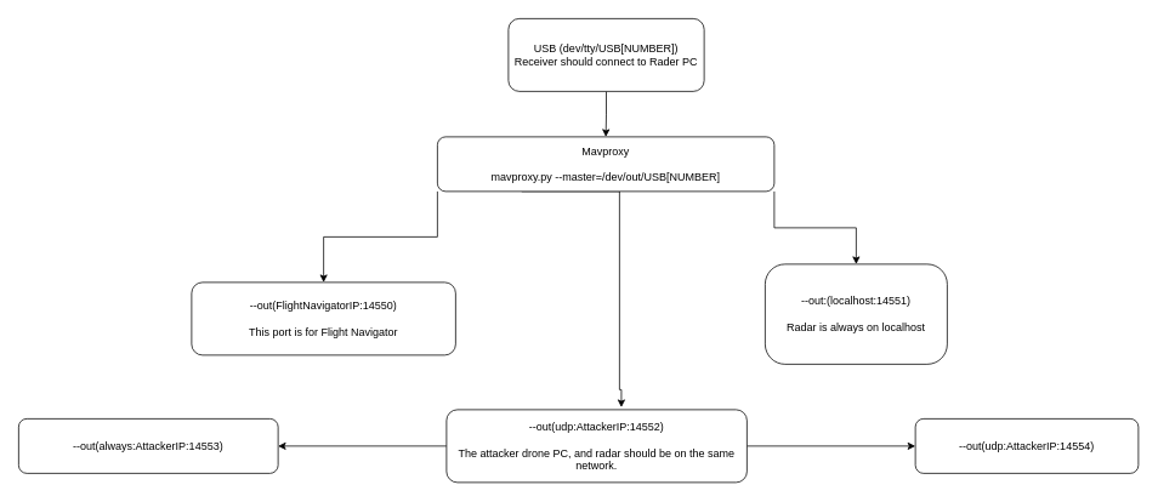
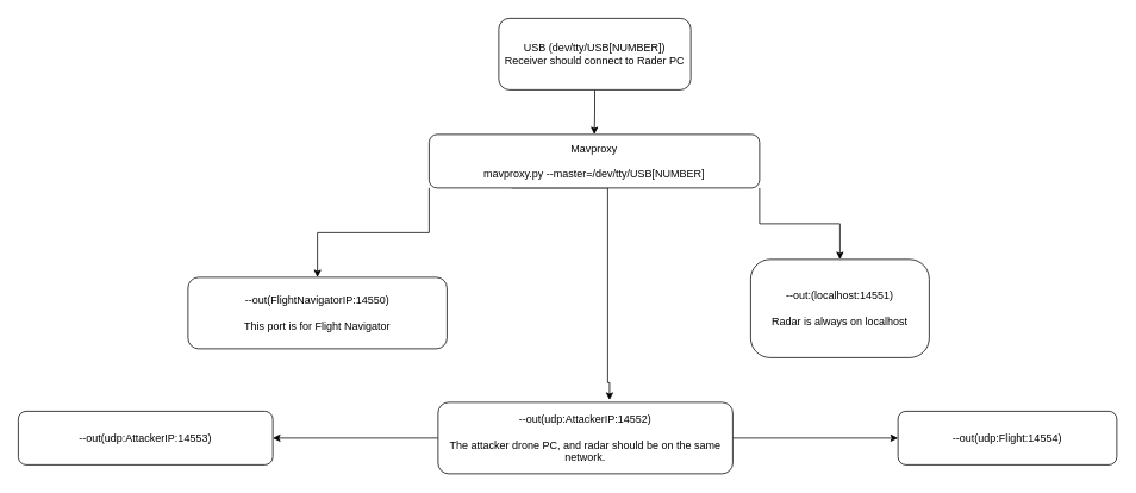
- <mxCell id="5" value="Mavproxy&lt;br&gt;&lt;br&gt;mavproxy.py --master=/dev/out/USB[NUMBER]" style="rounded=1;whiteSpace=wrap;html=1;" vertex="1" parent="1"><mxGeometry x="480" y="150" width="370" height="60" as="geometry" /></mxCell>
+ <mxCell id="5" value="Mavproxy&lt;br&gt;&lt;br&gt;mavproxy.py --master=/dev/tty/USB[NUMBER]" style="rounded=1;whiteSpace=wrap;html=1;" vertex="1" parent="1"><mxGeometry x="480" y="150" width="370" height="60" as="geometry" /></mxCell>
- <mxCell id="13" value="--out(always:AttackerIP:14553)" style="whiteSpace=wrap;html=1;rounded=1;" vertex="1" parent="1"><mxGeometry x="20" y="460" width="285" height="60" as="geometry" /></mxCell>
+ <mxCell id="13" value="--out(udp:AttackerIP:14553)" style="whiteSpace=wrap;html=1;rounded=1;" vertex="1" parent="1"><mxGeometry x="20" y="460" width="285" height="60" as="geometry" /></mxCell>
- <mxCell id="14" value="--out(udp:AttackerIP:14554)" style="whiteSpace=wrap;html=1;rounded=1;" vertex="1" parent="1"><mxGeometry x="1005" y="460" width="245" height="60" as="geometry" /></mxCell>
+ <mxCell id="14" value="--out(udp:Flight:14554)" style="whiteSpace=wrap;html=1;rounded=1;" vertex="1" parent="1"><mxGeometry x="1005" y="460" width="245" height="60" as="geometry" /></mxCell>
